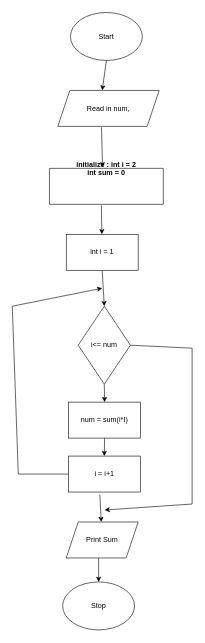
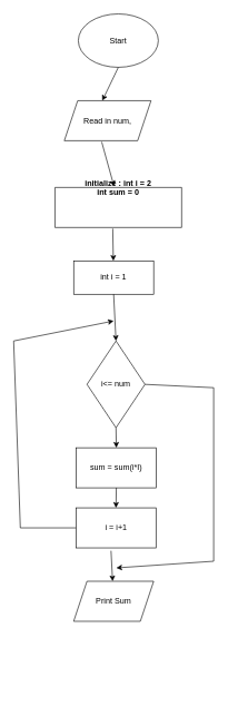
- <mxCell id="4" value="Read in num,&lt;span id=&quot;docs-internal-guid-715599bd-7fff-52db-fb24-3a92ef5be0dd&quot;&gt;&lt;/span&gt;" style="shape=parallelogram;perimeter=parallelogramPerimeter;whiteSpace=wrap;html=1;fixedSize=1;" vertex="1" parent="1"><mxGeometry x="96" y="150" width="169" height="60" as="geometry" /></mxCell>
+ <mxCell id="4" value="Read in num,&lt;span id=&quot;docs-internal-guid-715599bd-7fff-52db-fb24-3a92ef5be0dd&quot;&gt;&lt;/span&gt;" style="shape=parallelogram;perimeter=parallelogramPerimeter;whiteSpace=wrap;html=1;fixedSize=1;" vertex="1" parent="1"><mxGeometry x="96" y="150" width="130" height="60" as="geometry" /></mxCell>
- <mxCell id="8" value="int i = 1" style="rounded=0;whiteSpace=wrap;html=1;" vertex="1" parent="1"><mxGeometry x="110" y="390" width="120" height="60" as="geometry" /></mxCell>
+ <mxCell id="8" value="int i = 1" style="rounded=0;whiteSpace=wrap;html=1;" vertex="1" parent="1"><mxGeometry x="110" y="390" width="120" height="50" as="geometry" /></mxCell>
- <mxCell id="13" value="num = sum(i*I)" style="rounded=0;whiteSpace=wrap;html=1;" vertex="1" parent="1"><mxGeometry x="114" y="670" width="120" height="60" as="geometry" /></mxCell>
+ <mxCell id="13" value="sum = sum(i*I)" style="rounded=0;whiteSpace=wrap;html=1;" vertex="1" parent="1"><mxGeometry x="114" y="670" width="120" height="60" as="geometry" /></mxCell>
- <mxCell id="19" value="" style="endArrow=classic;html=1;rounded=0;exitX=0.45;exitY=1.006;exitDx=0;exitDy=0;exitPerimeter=0;" edge="1" parent="1" source="18" target="20"><mxGeometry width="50" height="50" relative="1" as="geometry"><mxPoint x="120" y="870" as="sourcePoint" /><mxPoint x="164" y="970" as="targetPoint" /></mxGeometry></mxCell>
- <mxCell id="20" value="Stop" style="ellipse;whiteSpace=wrap;html=1;" vertex="1" parent="1"><mxGeometry x="104" y="970" width="120" height="80" as="geometry" /></mxCell>
